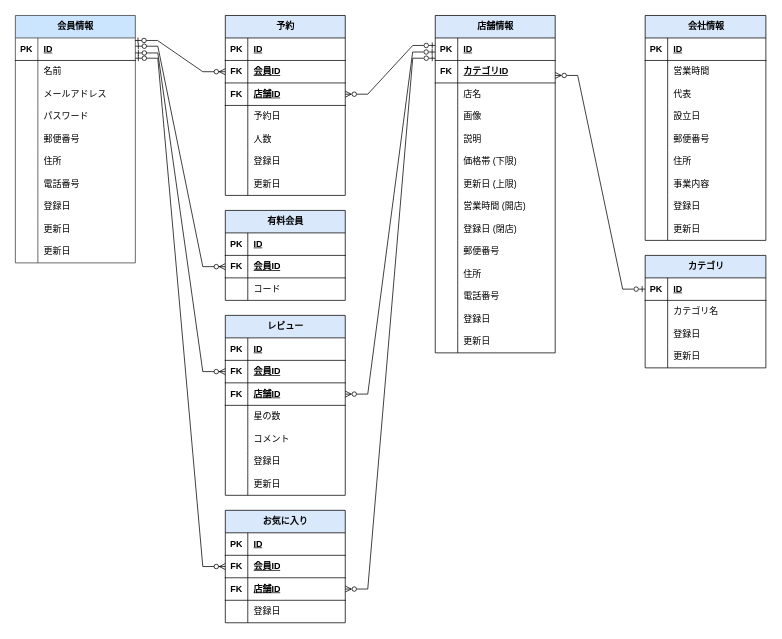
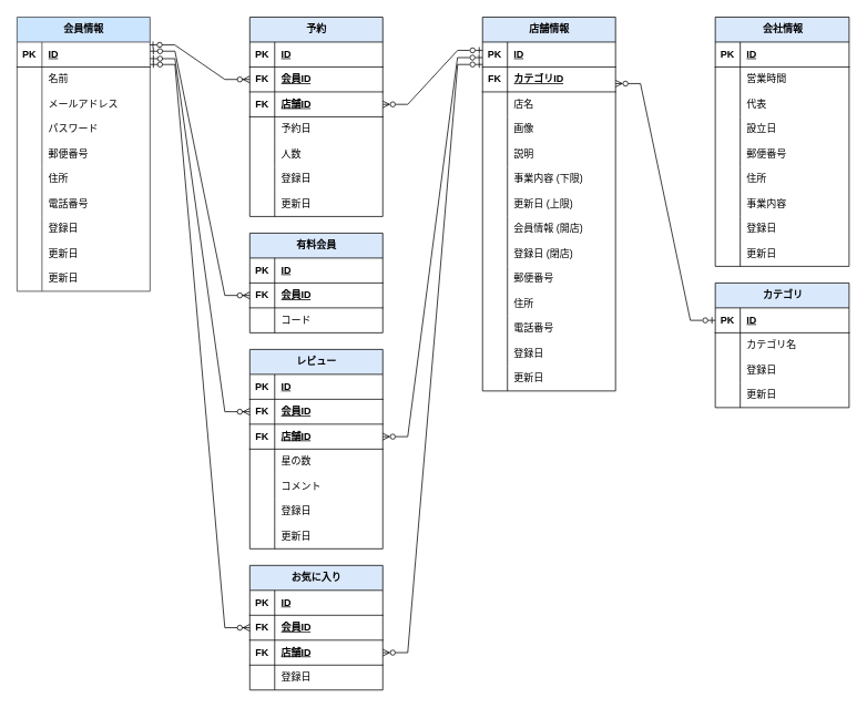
- <mxCell id="99" value="価格帯 (下限)" style="shape=partialRectangle;connectable=0;fillColor=none;top=0;left=0;bottom=0;right=0;align=left;spacingLeft=6;overflow=hidden;whiteSpace=wrap;html=1;" parent="97" vertex="1"><mxGeometry x="30" width="130.0" height="30" as="geometry"><mxRectangle width="130.0" height="30" as="alternateBounds" /></mxGeometry></mxCell>
+ <mxCell id="99" value="事業内容 (下限)" style="shape=partialRectangle;connectable=0;fillColor=none;top=0;left=0;bottom=0;right=0;align=left;spacingLeft=6;overflow=hidden;whiteSpace=wrap;html=1;" parent="97" vertex="1"><mxGeometry x="30" width="130.0" height="30" as="geometry"><mxRectangle width="130.0" height="30" as="alternateBounds" /></mxGeometry></mxCell>
- <mxCell id="105" value="営業時間 (開店)" style="shape=partialRectangle;connectable=0;fillColor=none;top=0;left=0;bottom=0;right=0;align=left;spacingLeft=6;overflow=hidden;whiteSpace=wrap;html=1;" parent="103" vertex="1"><mxGeometry x="30" width="130.0" height="30" as="geometry"><mxRectangle width="130.0" height="30" as="alternateBounds" /></mxGeometry></mxCell>
+ <mxCell id="105" value="会員情報 (開店)" style="shape=partialRectangle;connectable=0;fillColor=none;top=0;left=0;bottom=0;right=0;align=left;spacingLeft=6;overflow=hidden;whiteSpace=wrap;html=1;" parent="103" vertex="1"><mxGeometry x="30" width="130.0" height="30" as="geometry"><mxRectangle width="130.0" height="30" as="alternateBounds" /></mxGeometry></mxCell>
